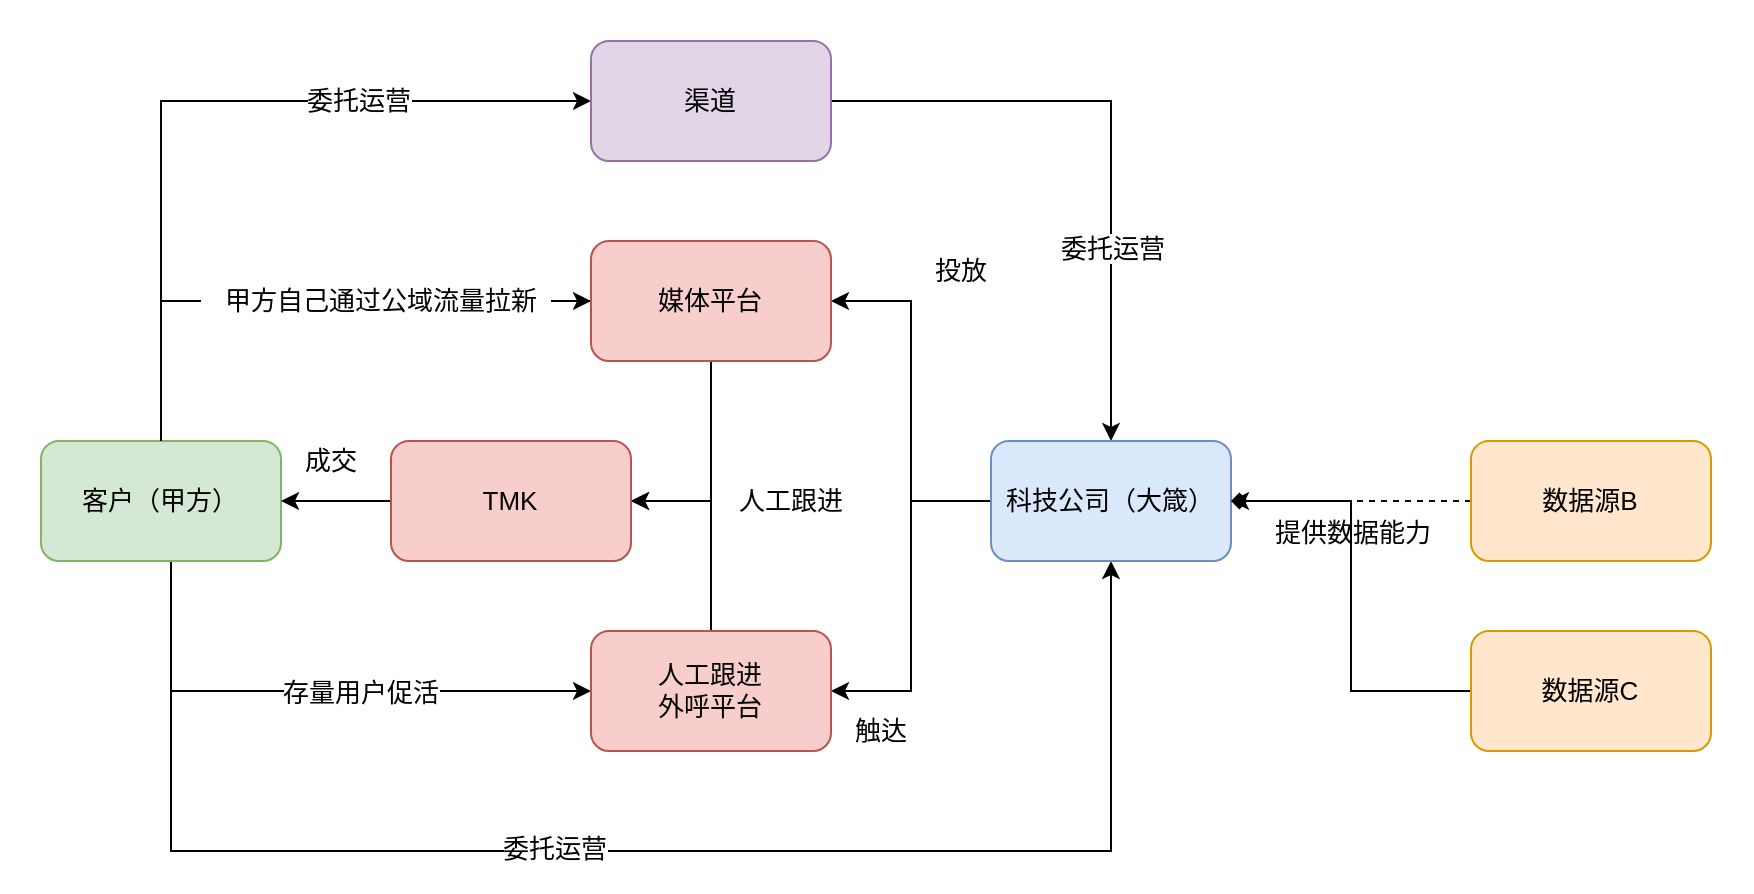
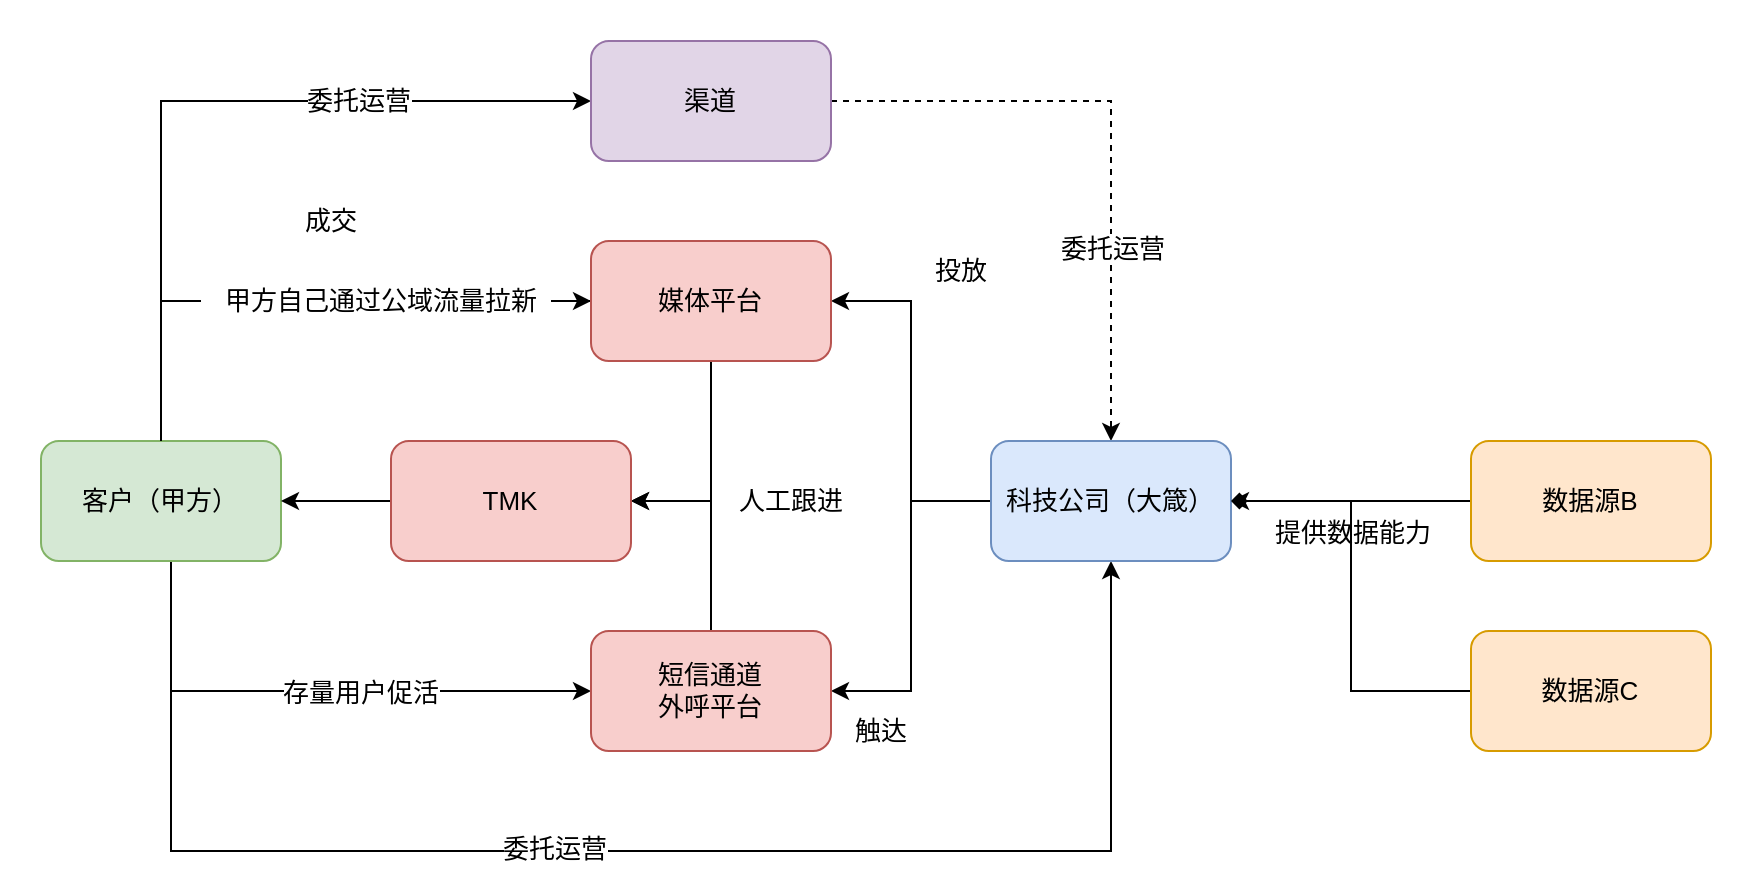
- <mxCell id="10" style="edgeStyle=orthogonalEdgeStyle;rounded=0;orthogonalLoop=1;jettySize=auto;html=1;fontSize=13;" edge="1" parent="1" source="12" target="18"><mxGeometry relative="1" as="geometry" /></mxCell>
+ <mxCell id="10" style="edgeStyle=orthogonalEdgeStyle;rounded=0;orthogonalLoop=1;jettySize=auto;html=1;fontSize=13;dashed=1;" edge="1" parent="1" source="12" target="18"><mxGeometry relative="1" as="geometry" /></mxCell>
- <mxCell id="30" value="成交" style="text;html=1;align=center;verticalAlign=middle;resizable=0;points=[];autosize=1;strokeColor=none;fillColor=none;fontSize=13;" vertex="1" parent="1"><mxGeometry x="140" y="215" width="50" height="30" as="geometry" /></mxCell>
+ <mxCell id="30" value="成交" style="text;html=1;align=center;verticalAlign=middle;resizable=0;points=[];autosize=1;strokeColor=none;fillColor=none;fontSize=13;" vertex="1" parent="1"><mxGeometry x="140" y="95" width="50" height="30" as="geometry" /></mxCell>
- <mxCell id="13" value="" style="edgeStyle=orthogonalEdgeStyle;rounded=0;orthogonalLoop=1;jettySize=auto;html=1;fontSize=13;dashed=1;" edge="1" parent="1" source="15" target="18"><mxGeometry relative="1" as="geometry" /></mxCell>
+ <mxCell id="13" value="" style="edgeStyle=orthogonalEdgeStyle;rounded=0;orthogonalLoop=1;jettySize=auto;html=1;fontSize=13;" edge="1" parent="1" source="15" target="18"><mxGeometry relative="1" as="geometry" /></mxCell>
- <mxCell id="20" value="人工跟进&lt;br style=&quot;font-size: 13px;&quot;&gt;外呼平台" style="rounded=1;whiteSpace=wrap;html=1;fillColor=#f8cecc;strokeColor=#b85450;fontSize=13;" vertex="1" parent="1"><mxGeometry x="295" y="315" width="120" height="60" as="geometry" /></mxCell>
+ <mxCell id="20" value="短信通道&lt;br style=&quot;font-size: 13px;&quot;&gt;外呼平台" style="rounded=1;whiteSpace=wrap;html=1;fillColor=#f8cecc;strokeColor=#b85450;fontSize=13;" vertex="1" parent="1"><mxGeometry x="295" y="315" width="120" height="60" as="geometry" /></mxCell>
